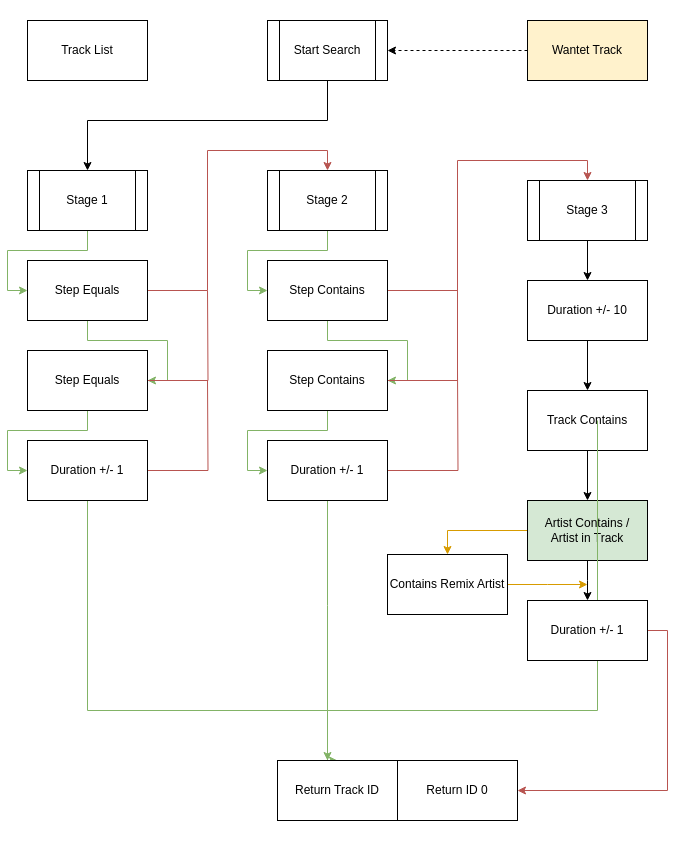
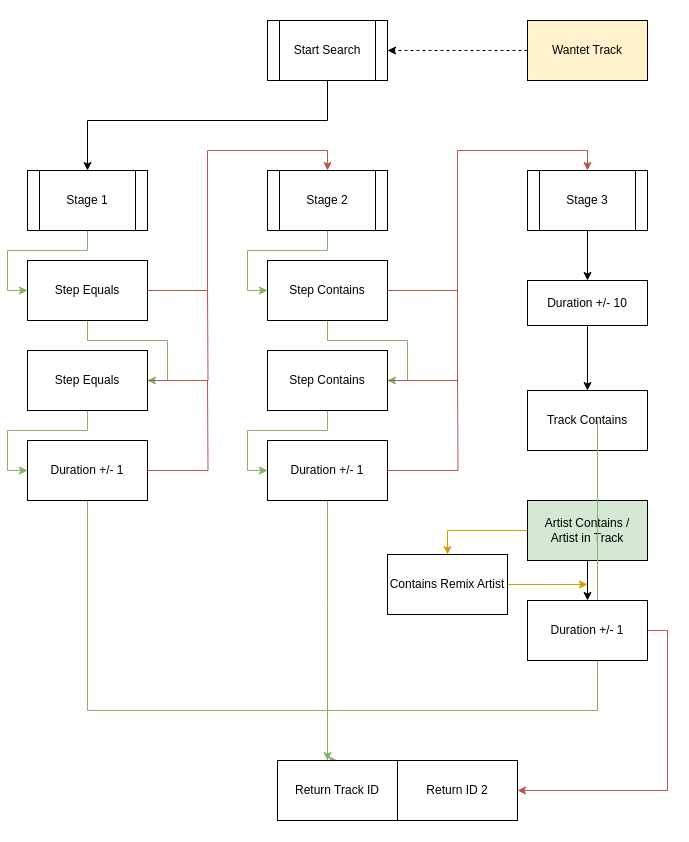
- <mxCell id="6" value="Track List" style="rounded=0;whiteSpace=wrap;html=1;" vertex="1" parent="1"><mxGeometry x="20" y="20" width="120" height="60" as="geometry" /></mxCell>
- <mxCell id="31" value="Stage 3" style="shape=process;whiteSpace=wrap;html=1;backgroundOutline=1;" vertex="1" parent="1"><mxGeometry x="520" y="180" width="120" height="60" as="geometry" /></mxCell>
+ <mxCell id="31" value="Stage 3" style="shape=process;whiteSpace=wrap;html=1;backgroundOutline=1;" vertex="1" parent="1"><mxGeometry x="520" y="170" width="120" height="60" as="geometry" /></mxCell>
- <mxCell id="33" value="Duration +/- 10" style="rounded=0;whiteSpace=wrap;html=1;" vertex="1" parent="1"><mxGeometry x="520" y="280" width="120" height="60" as="geometry" /></mxCell>
+ <mxCell id="33" value="Duration +/- 10" style="rounded=0;whiteSpace=wrap;html=1;" vertex="1" parent="1"><mxGeometry x="520" y="280" width="120" height="45" as="geometry" /></mxCell>
- <mxCell id="34" style="edgeStyle=orthogonalEdgeStyle;rounded=0;orthogonalLoop=1;jettySize=auto;html=1;entryX=0.5;entryY=0;entryDx=0;entryDy=0;startArrow=none;startFill=0;endArrow=classic;endFill=1;" edge="1" parent="1" source="35" target="38"><mxGeometry relative="1" as="geometry" /></mxCell>
- <mxCell id="44" value="Return ID 0" style="rounded=0;whiteSpace=wrap;html=1;" vertex="1" parent="1"><mxGeometry x="390" y="760" width="120" height="60" as="geometry" /></mxCell>
+ <mxCell id="44" value="Return ID 2" style="rounded=0;whiteSpace=wrap;html=1;" vertex="1" parent="1"><mxGeometry x="390" y="760" width="120" height="60" as="geometry" /></mxCell>
